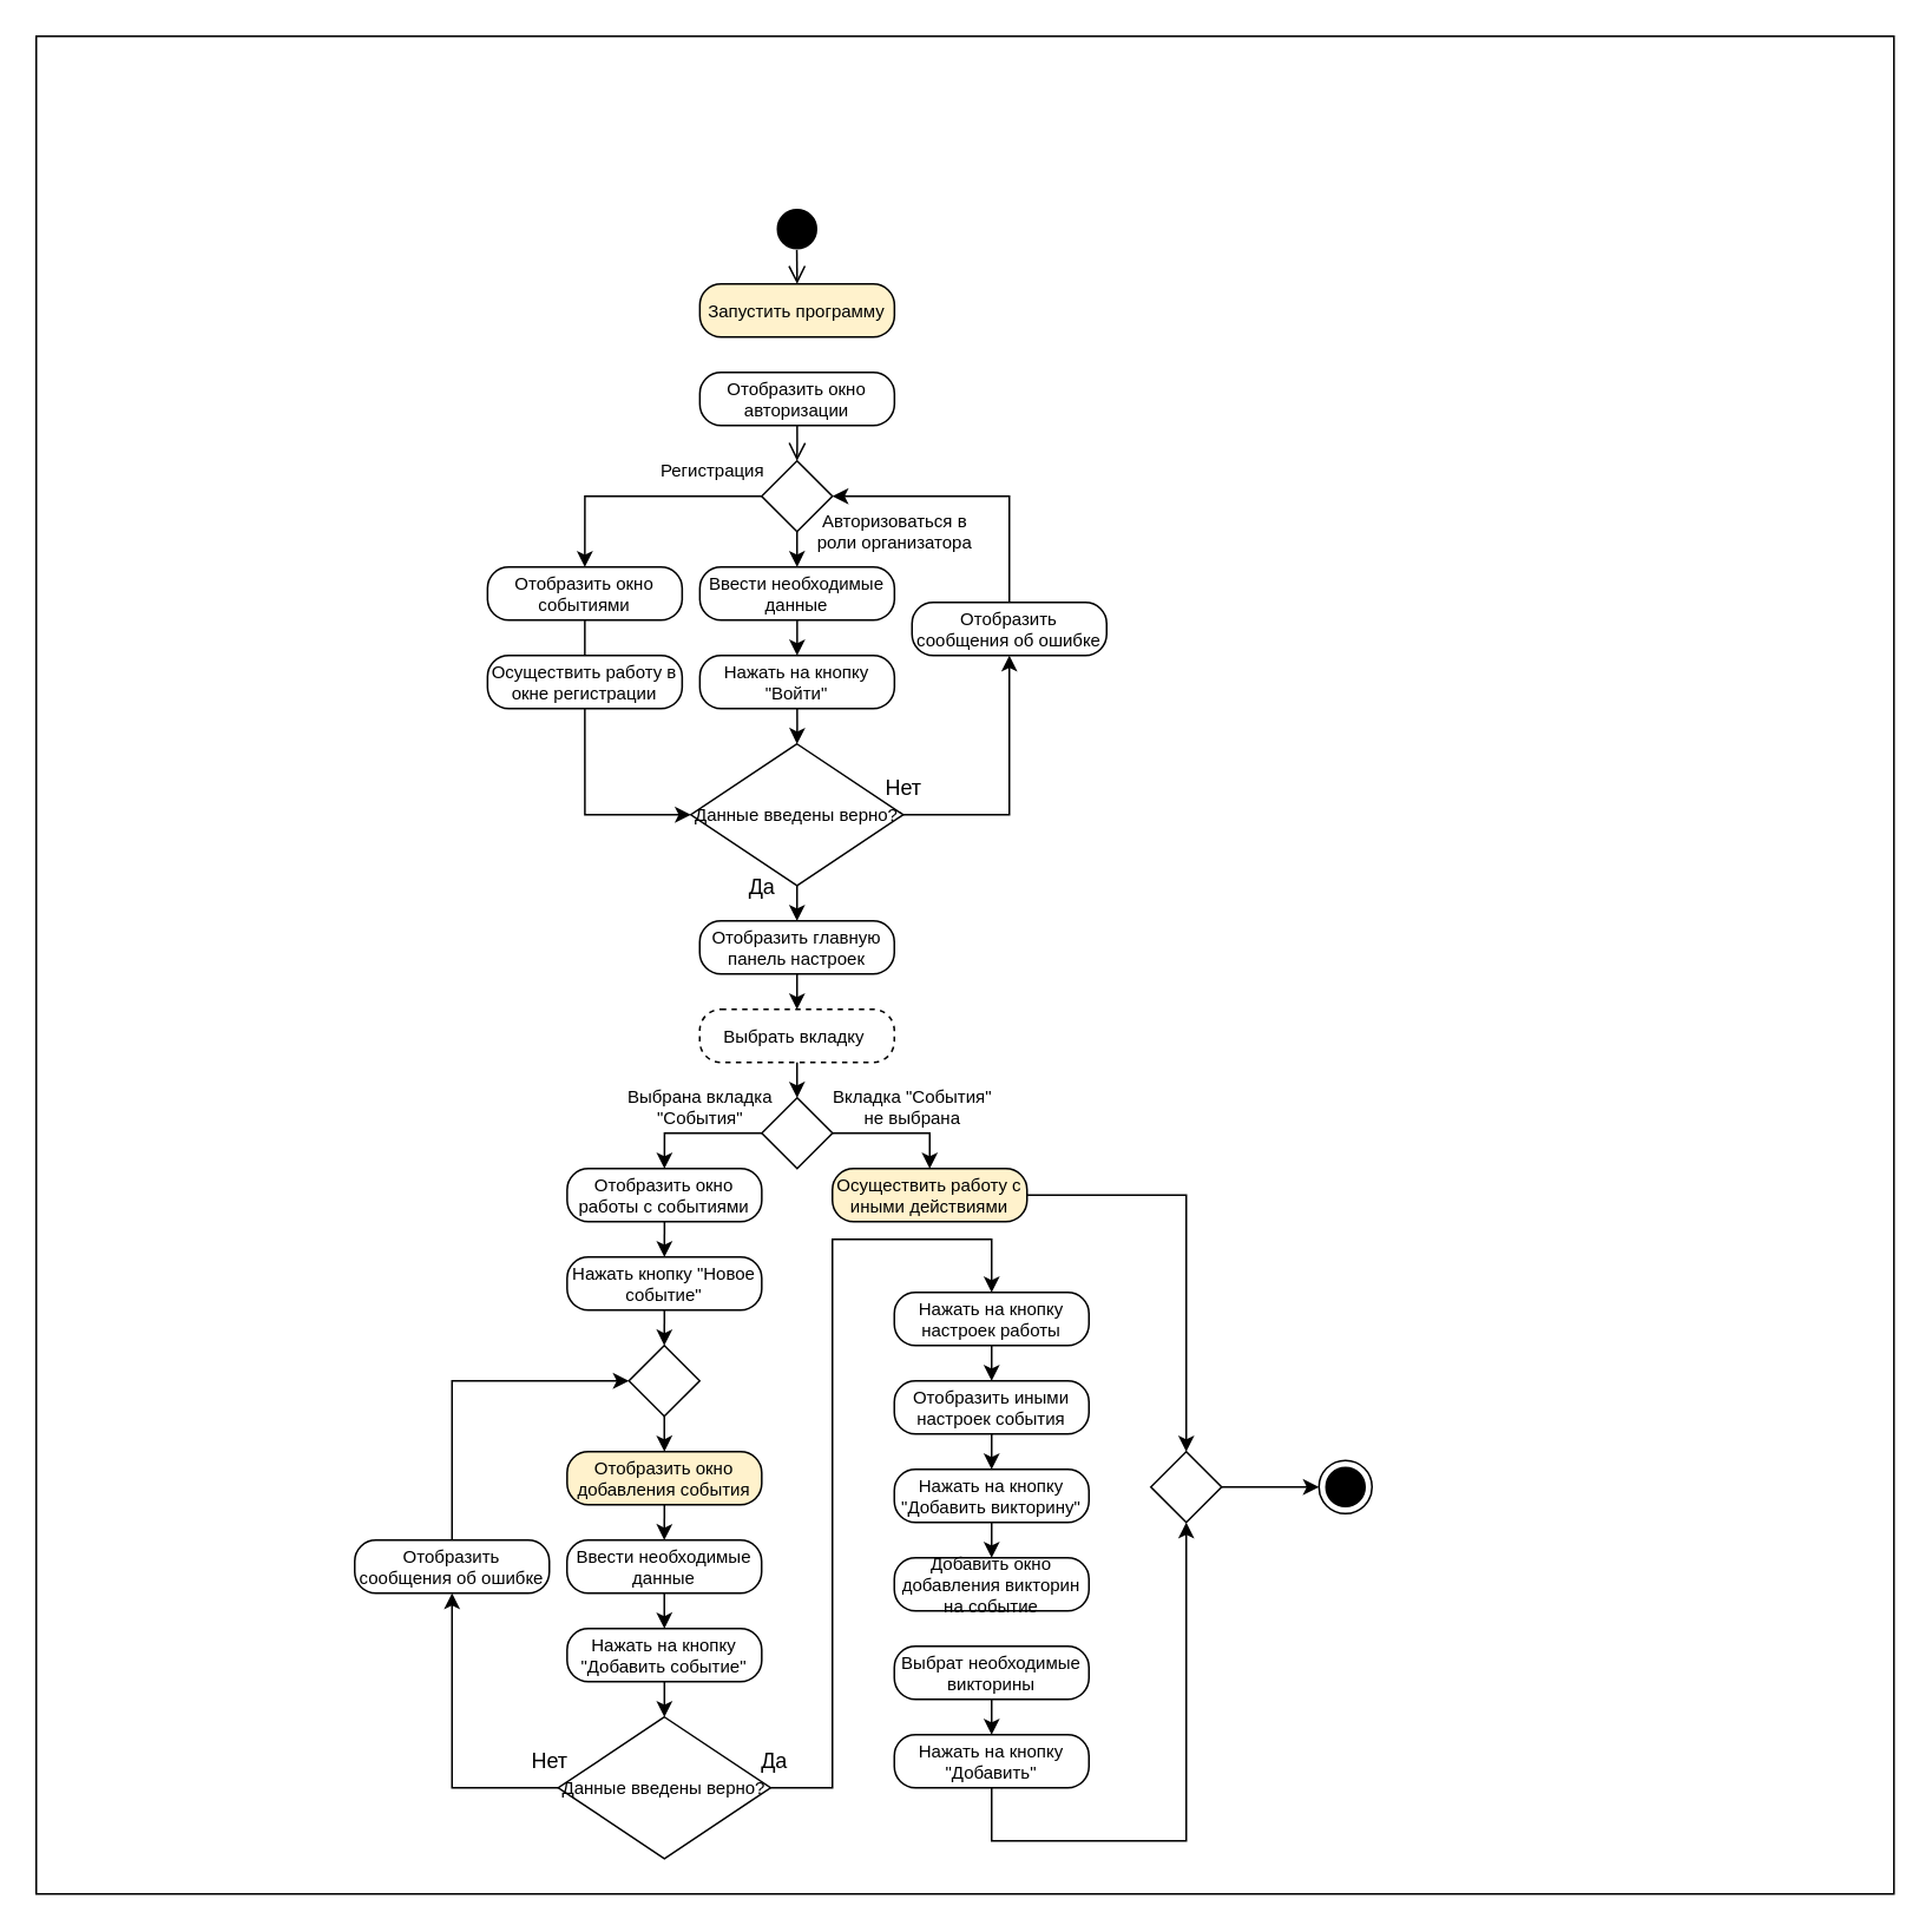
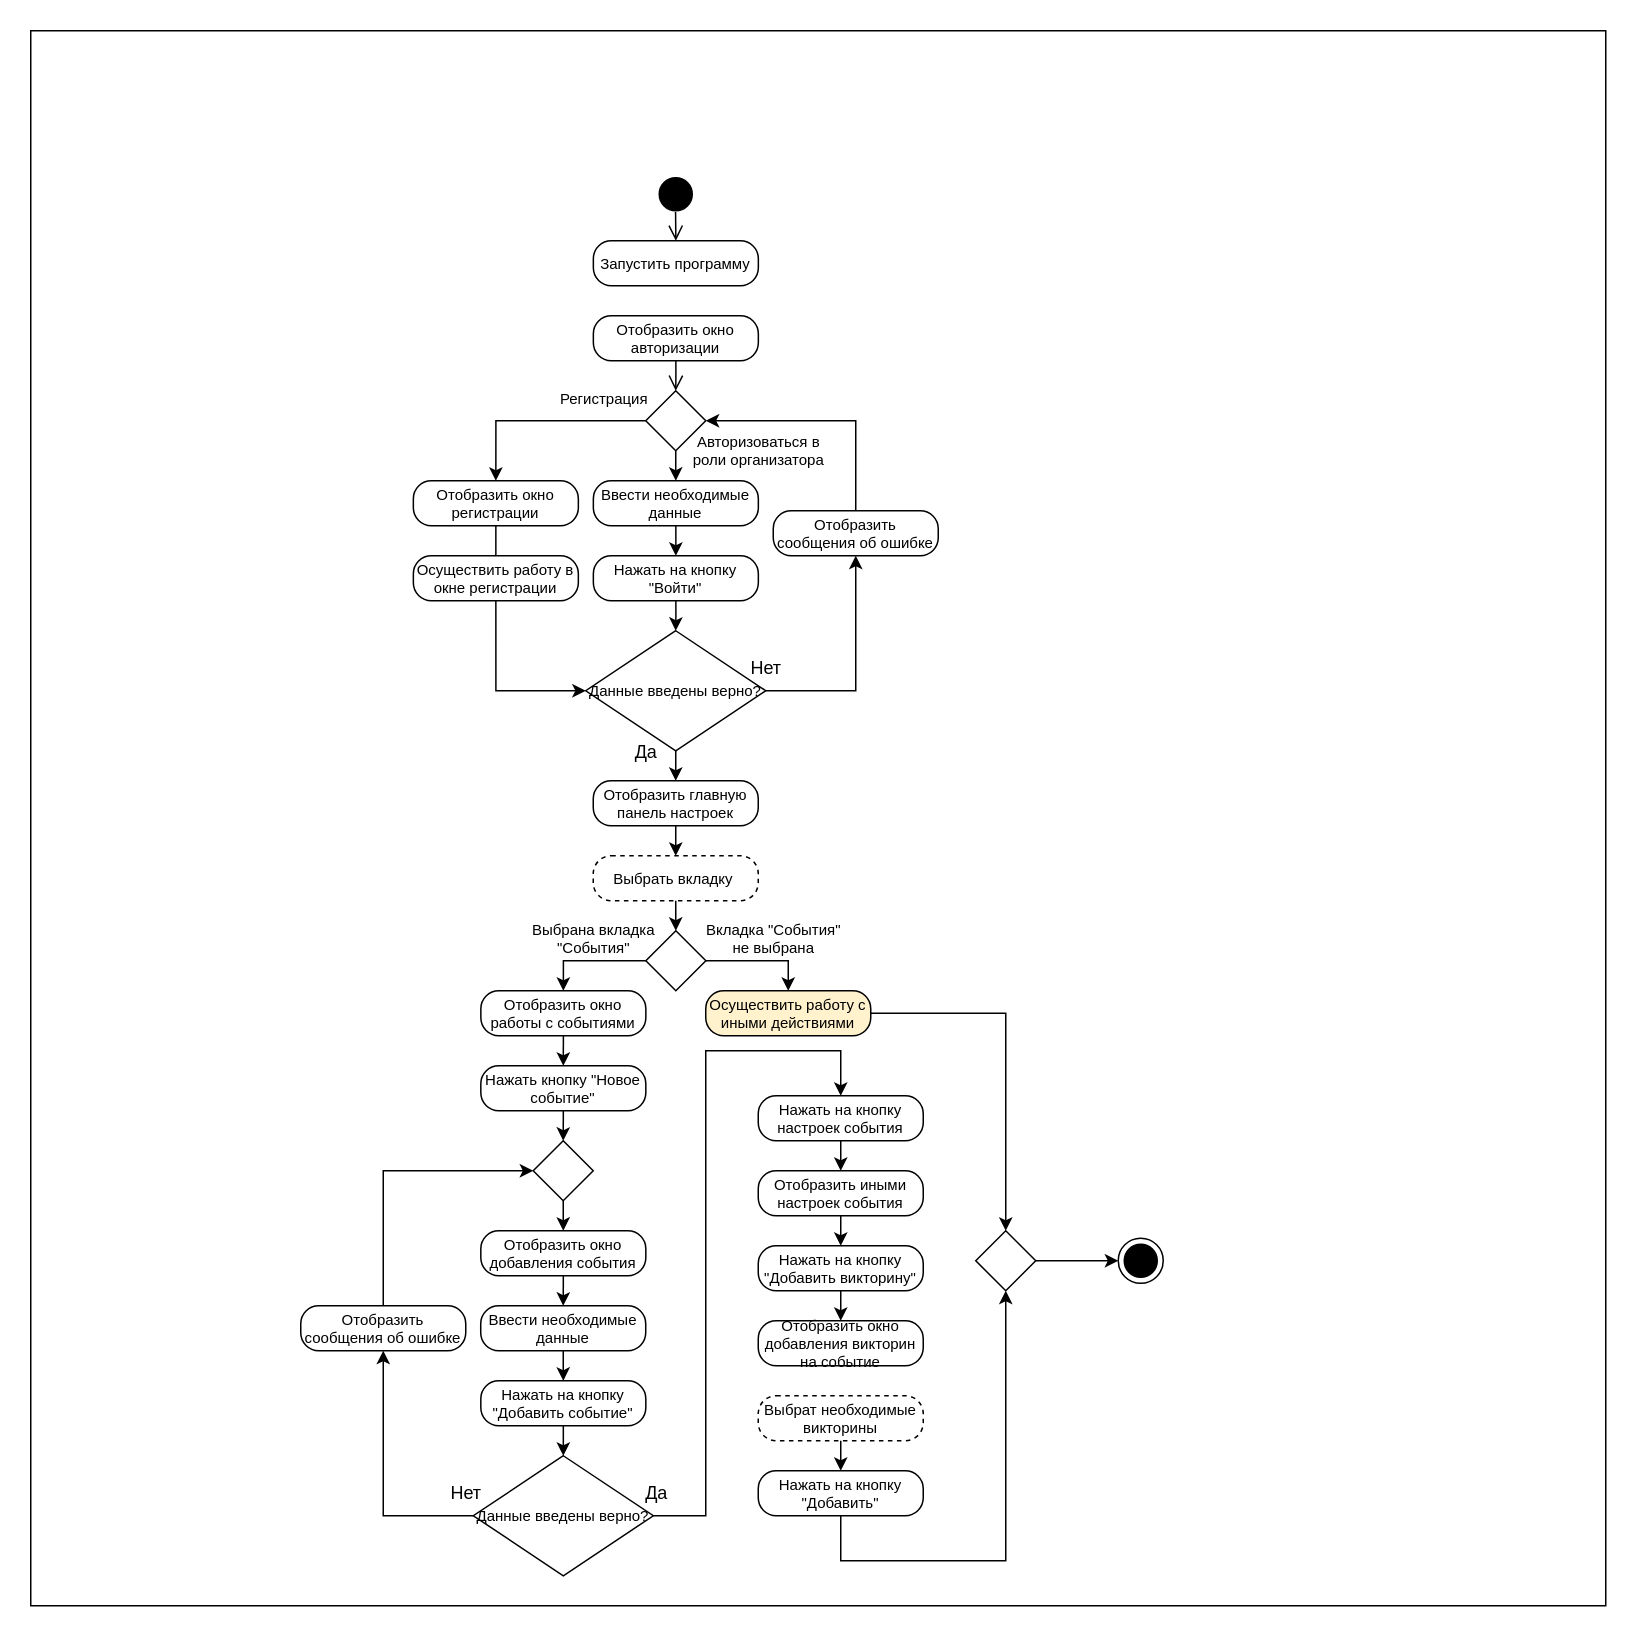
- <mxCell id="6" value="&lt;font style=&quot;font-size: 10px;&quot;&gt;Запустить программу&lt;/font&gt;" style="rounded=1;whiteSpace=wrap;html=1;arcSize=40;fontSize=10;fillColor=#fff2cc;" parent="1" vertex="1"><mxGeometry x="395.07" y="160" width="110" height="30" as="geometry" /></mxCell>
+ <mxCell id="6" value="&lt;font style=&quot;font-size: 10px;&quot;&gt;Запустить программу&lt;/font&gt;" style="rounded=1;whiteSpace=wrap;html=1;arcSize=40;fontSize=10;" parent="1" vertex="1"><mxGeometry x="395.07" y="160" width="110" height="30" as="geometry" /></mxCell>
- <mxCell id="10" value="Отобразить окно событиями" style="rounded=1;whiteSpace=wrap;html=1;arcSize=40;fontSize=10;" parent="1" vertex="1"><mxGeometry x="275.07" y="320" width="110" height="30" as="geometry" /></mxCell>
+ <mxCell id="10" value="Отобразить окно регистрации" style="rounded=1;whiteSpace=wrap;html=1;arcSize=40;fontSize=10;" parent="1" vertex="1"><mxGeometry x="275.07" y="320" width="110" height="30" as="geometry" /></mxCell>
- <mxCell id="54" value="Нажать на кнопку настроек работы" style="rounded=1;whiteSpace=wrap;html=1;arcSize=40;fontSize=10;" parent="1" vertex="1"><mxGeometry x="505" y="730" width="110" height="30" as="geometry" /></mxCell>
+ <mxCell id="54" value="Нажать на кнопку настроек события" style="rounded=1;whiteSpace=wrap;html=1;arcSize=40;fontSize=10;" parent="1" vertex="1"><mxGeometry x="505" y="730" width="110" height="30" as="geometry" /></mxCell>
- <mxCell id="35" value="Отобразить окно добавления события" style="rounded=1;whiteSpace=wrap;html=1;arcSize=40;fontSize=10;fillColor=#fff2cc;" parent="1" vertex="1"><mxGeometry x="320.05" y="820" width="110" height="30" as="geometry" /></mxCell>
+ <mxCell id="35" value="Отобразить окно добавления события" style="rounded=1;whiteSpace=wrap;html=1;arcSize=40;fontSize=10;" parent="1" vertex="1"><mxGeometry x="320.05" y="820" width="110" height="30" as="geometry" /></mxCell>
- <mxCell id="57" value="Добавить окно добавления викторин на событие" style="rounded=1;whiteSpace=wrap;html=1;arcSize=40;fontSize=10;" parent="1" vertex="1"><mxGeometry x="505" y="880" width="110" height="30" as="geometry" /></mxCell>
+ <mxCell id="57" value="Отобразить окно добавления викторин на событие" style="rounded=1;whiteSpace=wrap;html=1;arcSize=40;fontSize=10;" parent="1" vertex="1"><mxGeometry x="505" y="880" width="110" height="30" as="geometry" /></mxCell>
- <mxCell id="58" value="Выбрат необходимые викторины" style="rounded=1;whiteSpace=wrap;html=1;arcSize=40;fontSize=10;" parent="1" vertex="1"><mxGeometry x="505" y="930" width="110" height="30" as="geometry" /></mxCell>
+ <mxCell id="58" value="Выбрат необходимые викторины" style="rounded=1;whiteSpace=wrap;html=1;arcSize=40;fontSize=10;dashed=1;" parent="1" vertex="1"><mxGeometry x="505" y="930" width="110" height="30" as="geometry" /></mxCell>
